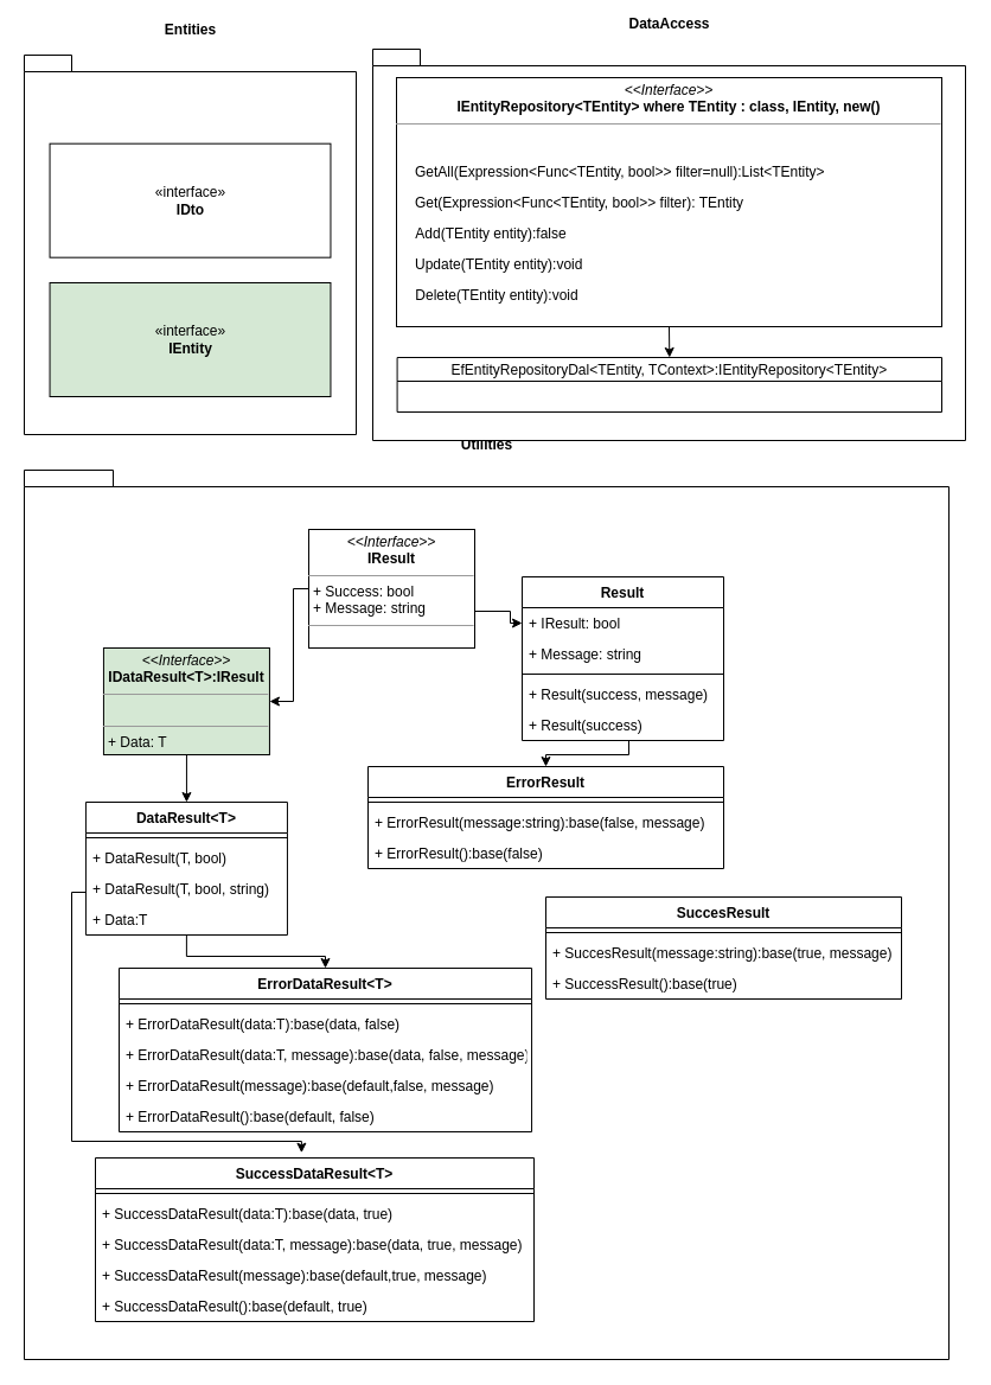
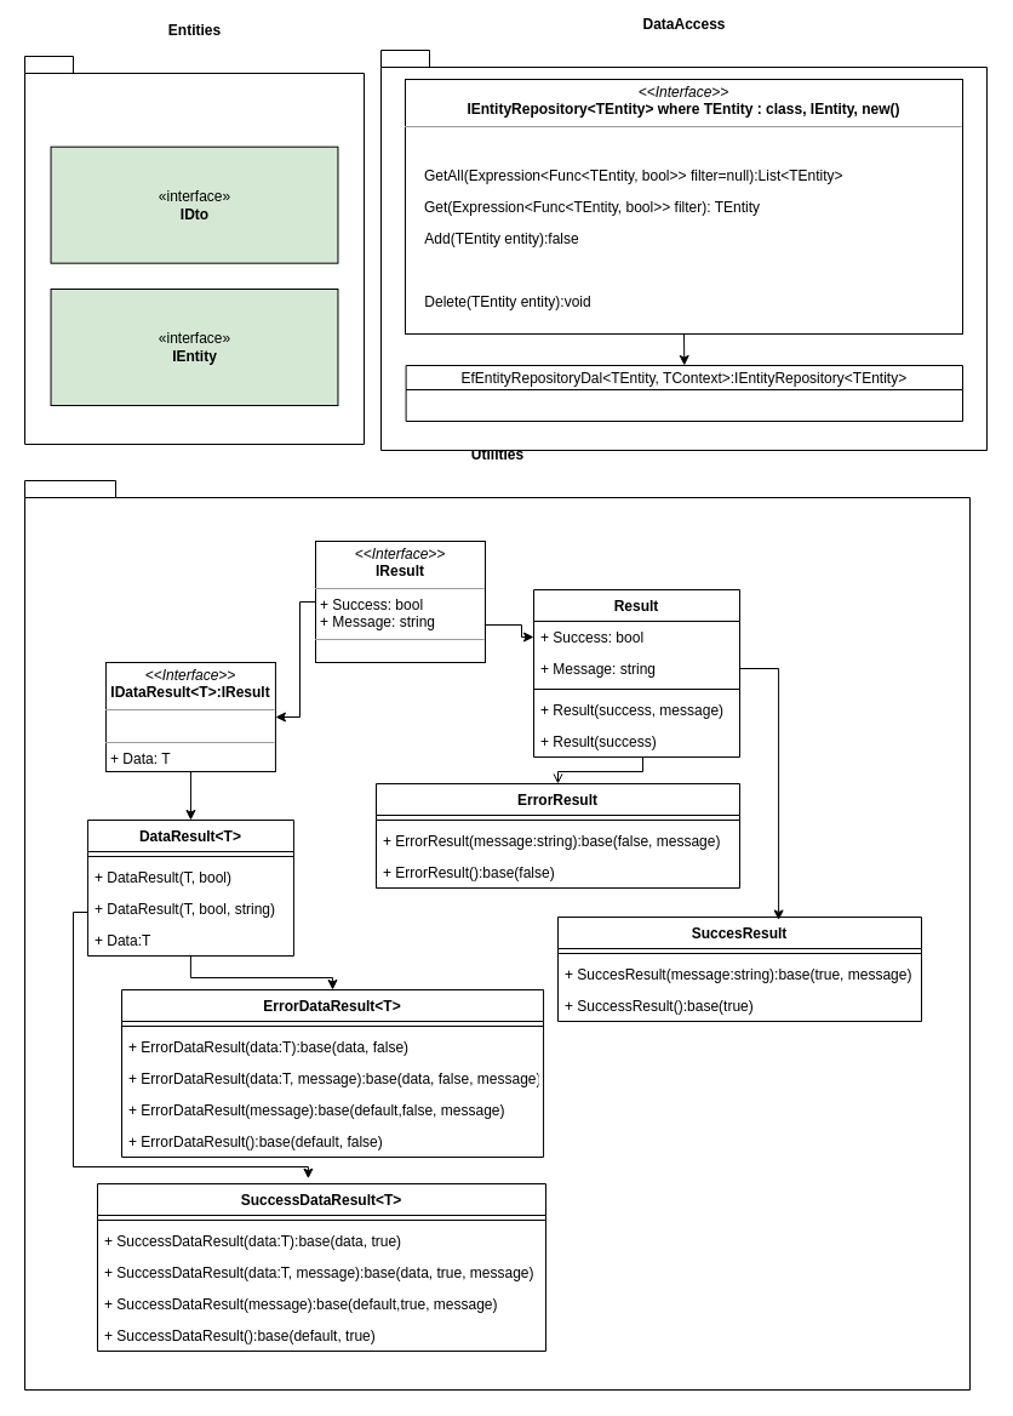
- <mxCell id="4" value="«interface»&lt;br&gt;&lt;b&gt;IDto&lt;/b&gt;" style="html=1;" vertex="1" parent="2"><mxGeometry x="21.538" y="74.667" width="236.923" height="96" as="geometry" /></mxCell>
+ <mxCell id="4" value="«interface»&lt;br&gt;&lt;b&gt;IDto&lt;/b&gt;" style="html=1;fillColor=#d5e8d4;" vertex="1" parent="2"><mxGeometry x="21.538" y="74.667" width="236.923" height="96" as="geometry" /></mxCell>
- <mxCell id="55" value="Update(TEntity entity):void" style="text;strokeColor=none;fillColor=none;align=left;verticalAlign=top;spacingLeft=4;spacingRight=4;overflow=hidden;rotatable=0;points=[[0,0.5],[1,0.5]];portConstraint=eastwest;" vertex="1" parent="48"><mxGeometry x="30" y="168" width="440" height="26" as="geometry" /></mxCell>
- <mxCell id="34" value="+ IResult: bool" style="text;strokeColor=none;fillColor=none;align=left;verticalAlign=top;spacingLeft=4;spacingRight=4;overflow=hidden;rotatable=0;points=[[0,0.5],[1,0.5]];portConstraint=eastwest;" vertex="1" parent="33"><mxGeometry y="26" width="170" height="26" as="geometry" /></mxCell>
+ <mxCell id="34" value="+ Success: bool" style="text;strokeColor=none;fillColor=none;align=left;verticalAlign=top;spacingLeft=4;spacingRight=4;overflow=hidden;rotatable=0;points=[[0,0.5],[1,0.5]];portConstraint=eastwest;" vertex="1" parent="33"><mxGeometry y="26" width="170" height="26" as="geometry" /></mxCell>
- <mxCell id="9" value="&lt;p style=&quot;margin: 0px ; margin-top: 4px ; text-align: center&quot;&gt;&lt;i&gt;&amp;lt;&amp;lt;Interface&amp;gt;&amp;gt;&lt;/i&gt;&lt;br&gt;&lt;b&gt;IDataResult&amp;lt;T&amp;gt;:IResult&lt;/b&gt;&lt;/p&gt;&lt;hr size=&quot;1&quot;&gt;&lt;p style=&quot;margin: 0px ; margin-left: 4px&quot;&gt;&lt;/p&gt;&lt;br&gt;&lt;hr size=&quot;1&quot;&gt;&lt;p style=&quot;margin: 0px ; margin-left: 4px&quot;&gt;+ Data: T&lt;/p&gt;" style="verticalAlign=top;align=left;overflow=fill;fontSize=12;fontFamily=Helvetica;html=1;fillColor=#d5e8d4;" vertex="1" parent="6"><mxGeometry x="66.94" y="150" width="140" height="90" as="geometry" /></mxCell>
+ <mxCell id="9" value="&lt;p style=&quot;margin: 0px ; margin-top: 4px ; text-align: center&quot;&gt;&lt;i&gt;&amp;lt;&amp;lt;Interface&amp;gt;&amp;gt;&lt;/i&gt;&lt;br&gt;&lt;b&gt;IDataResult&amp;lt;T&amp;gt;:IResult&lt;/b&gt;&lt;/p&gt;&lt;hr size=&quot;1&quot;&gt;&lt;p style=&quot;margin: 0px ; margin-left: 4px&quot;&gt;&lt;/p&gt;&lt;br&gt;&lt;hr size=&quot;1&quot;&gt;&lt;p style=&quot;margin: 0px ; margin-left: 4px&quot;&gt;+ Data: T&lt;/p&gt;" style="verticalAlign=top;align=left;overflow=fill;fontSize=12;fontFamily=Helvetica;html=1;" vertex="1" parent="6"><mxGeometry x="66.94" y="150" width="140" height="90" as="geometry" /></mxCell>
- <mxCell id="32" value="" style="edgeStyle=orthogonalEdgeStyle;rounded=0;orthogonalLoop=1;jettySize=auto;html=1;entryX=0.5;entryY=0;entryDx=0;entryDy=0;" edge="1" parent="6" source="33" target="17"><mxGeometry relative="1" as="geometry"><mxPoint x="440" y="240" as="targetPoint" /><Array as="points"><mxPoint x="510" y="240" /><mxPoint x="440" y="240" /></Array></mxGeometry></mxCell>
+ <mxCell id="32" value="" style="edgeStyle=orthogonalEdgeStyle;rounded=0;orthogonalLoop=1;jettySize=auto;html=1;entryX=0.5;entryY=0;entryDx=0;entryDy=0;endArrow=open;" edge="1" parent="6" source="33" target="17"><mxGeometry relative="1" as="geometry"><mxPoint x="440" y="240" as="targetPoint" /><Array as="points"><mxPoint x="510" y="240" /><mxPoint x="440" y="240" /></Array></mxGeometry></mxCell>
+ <mxCell id="47" style="edgeStyle=orthogonalEdgeStyle;rounded=0;orthogonalLoop=1;jettySize=auto;html=1;exitX=1;exitY=0.5;exitDx=0;exitDy=0;entryX=0.607;entryY=0.029;entryDx=0;entryDy=0;entryPerimeter=0;" edge="1" parent="6" source="35" target="21"><mxGeometry relative="1" as="geometry" /></mxCell>
